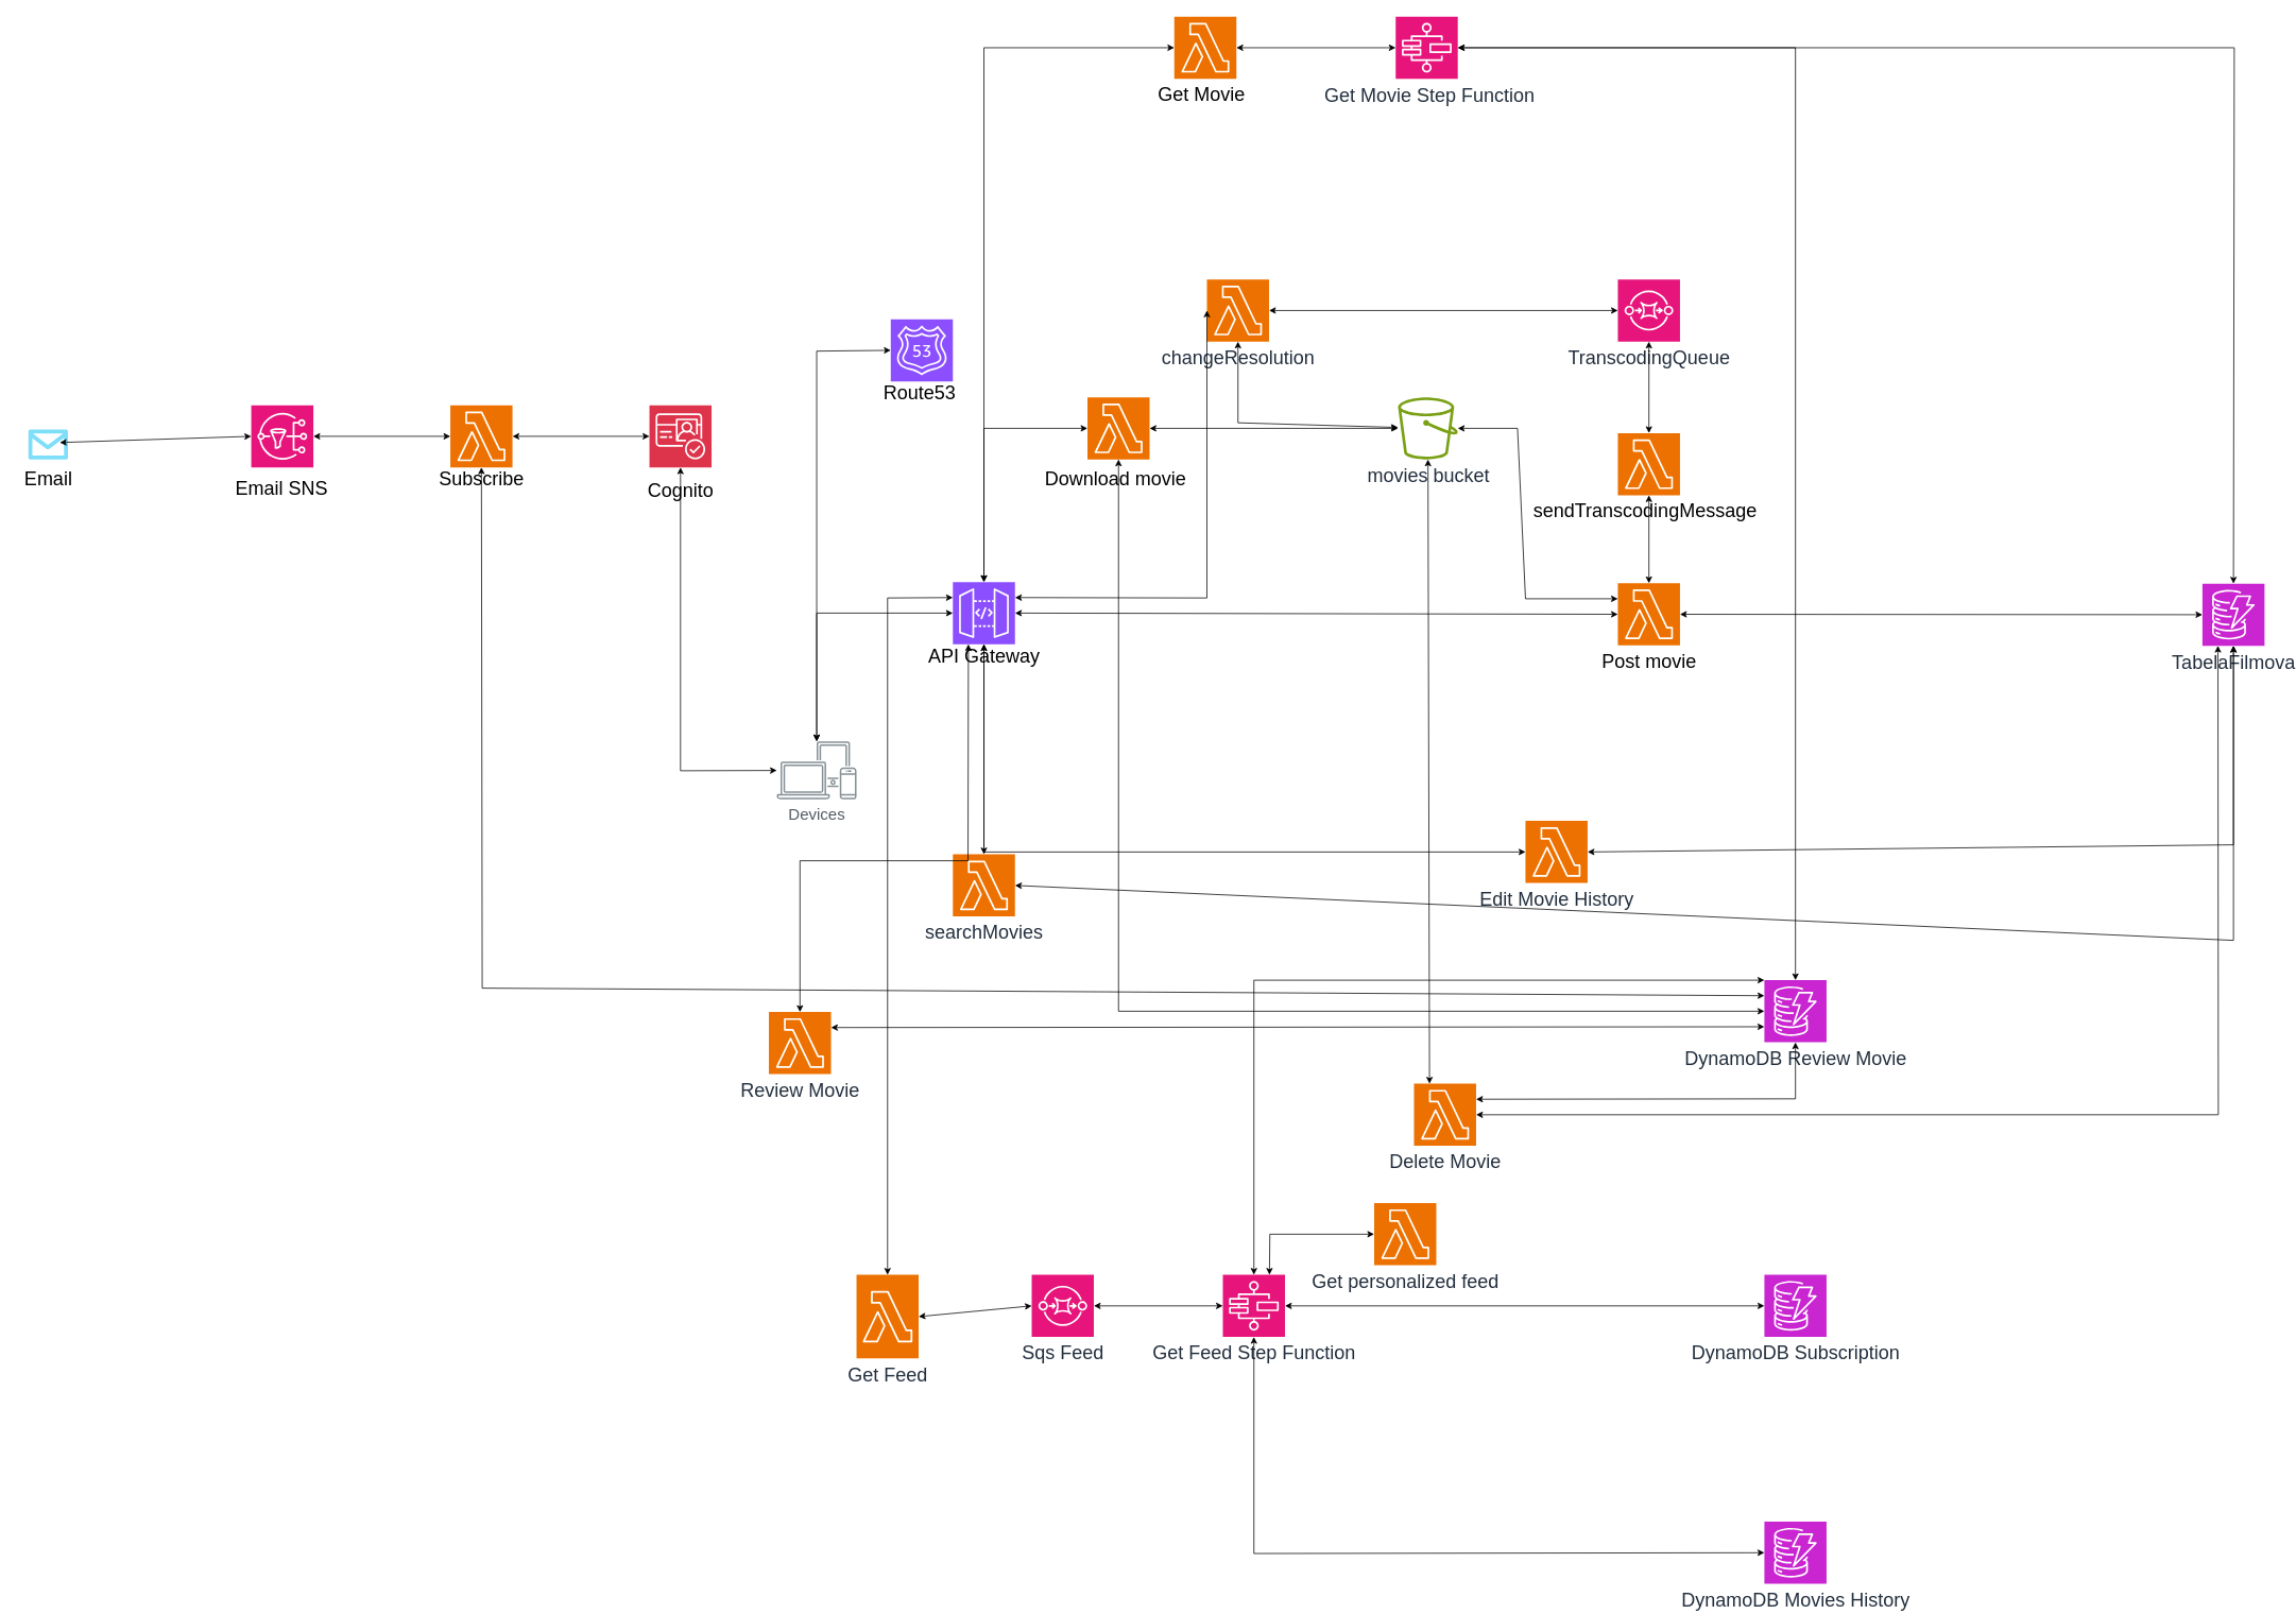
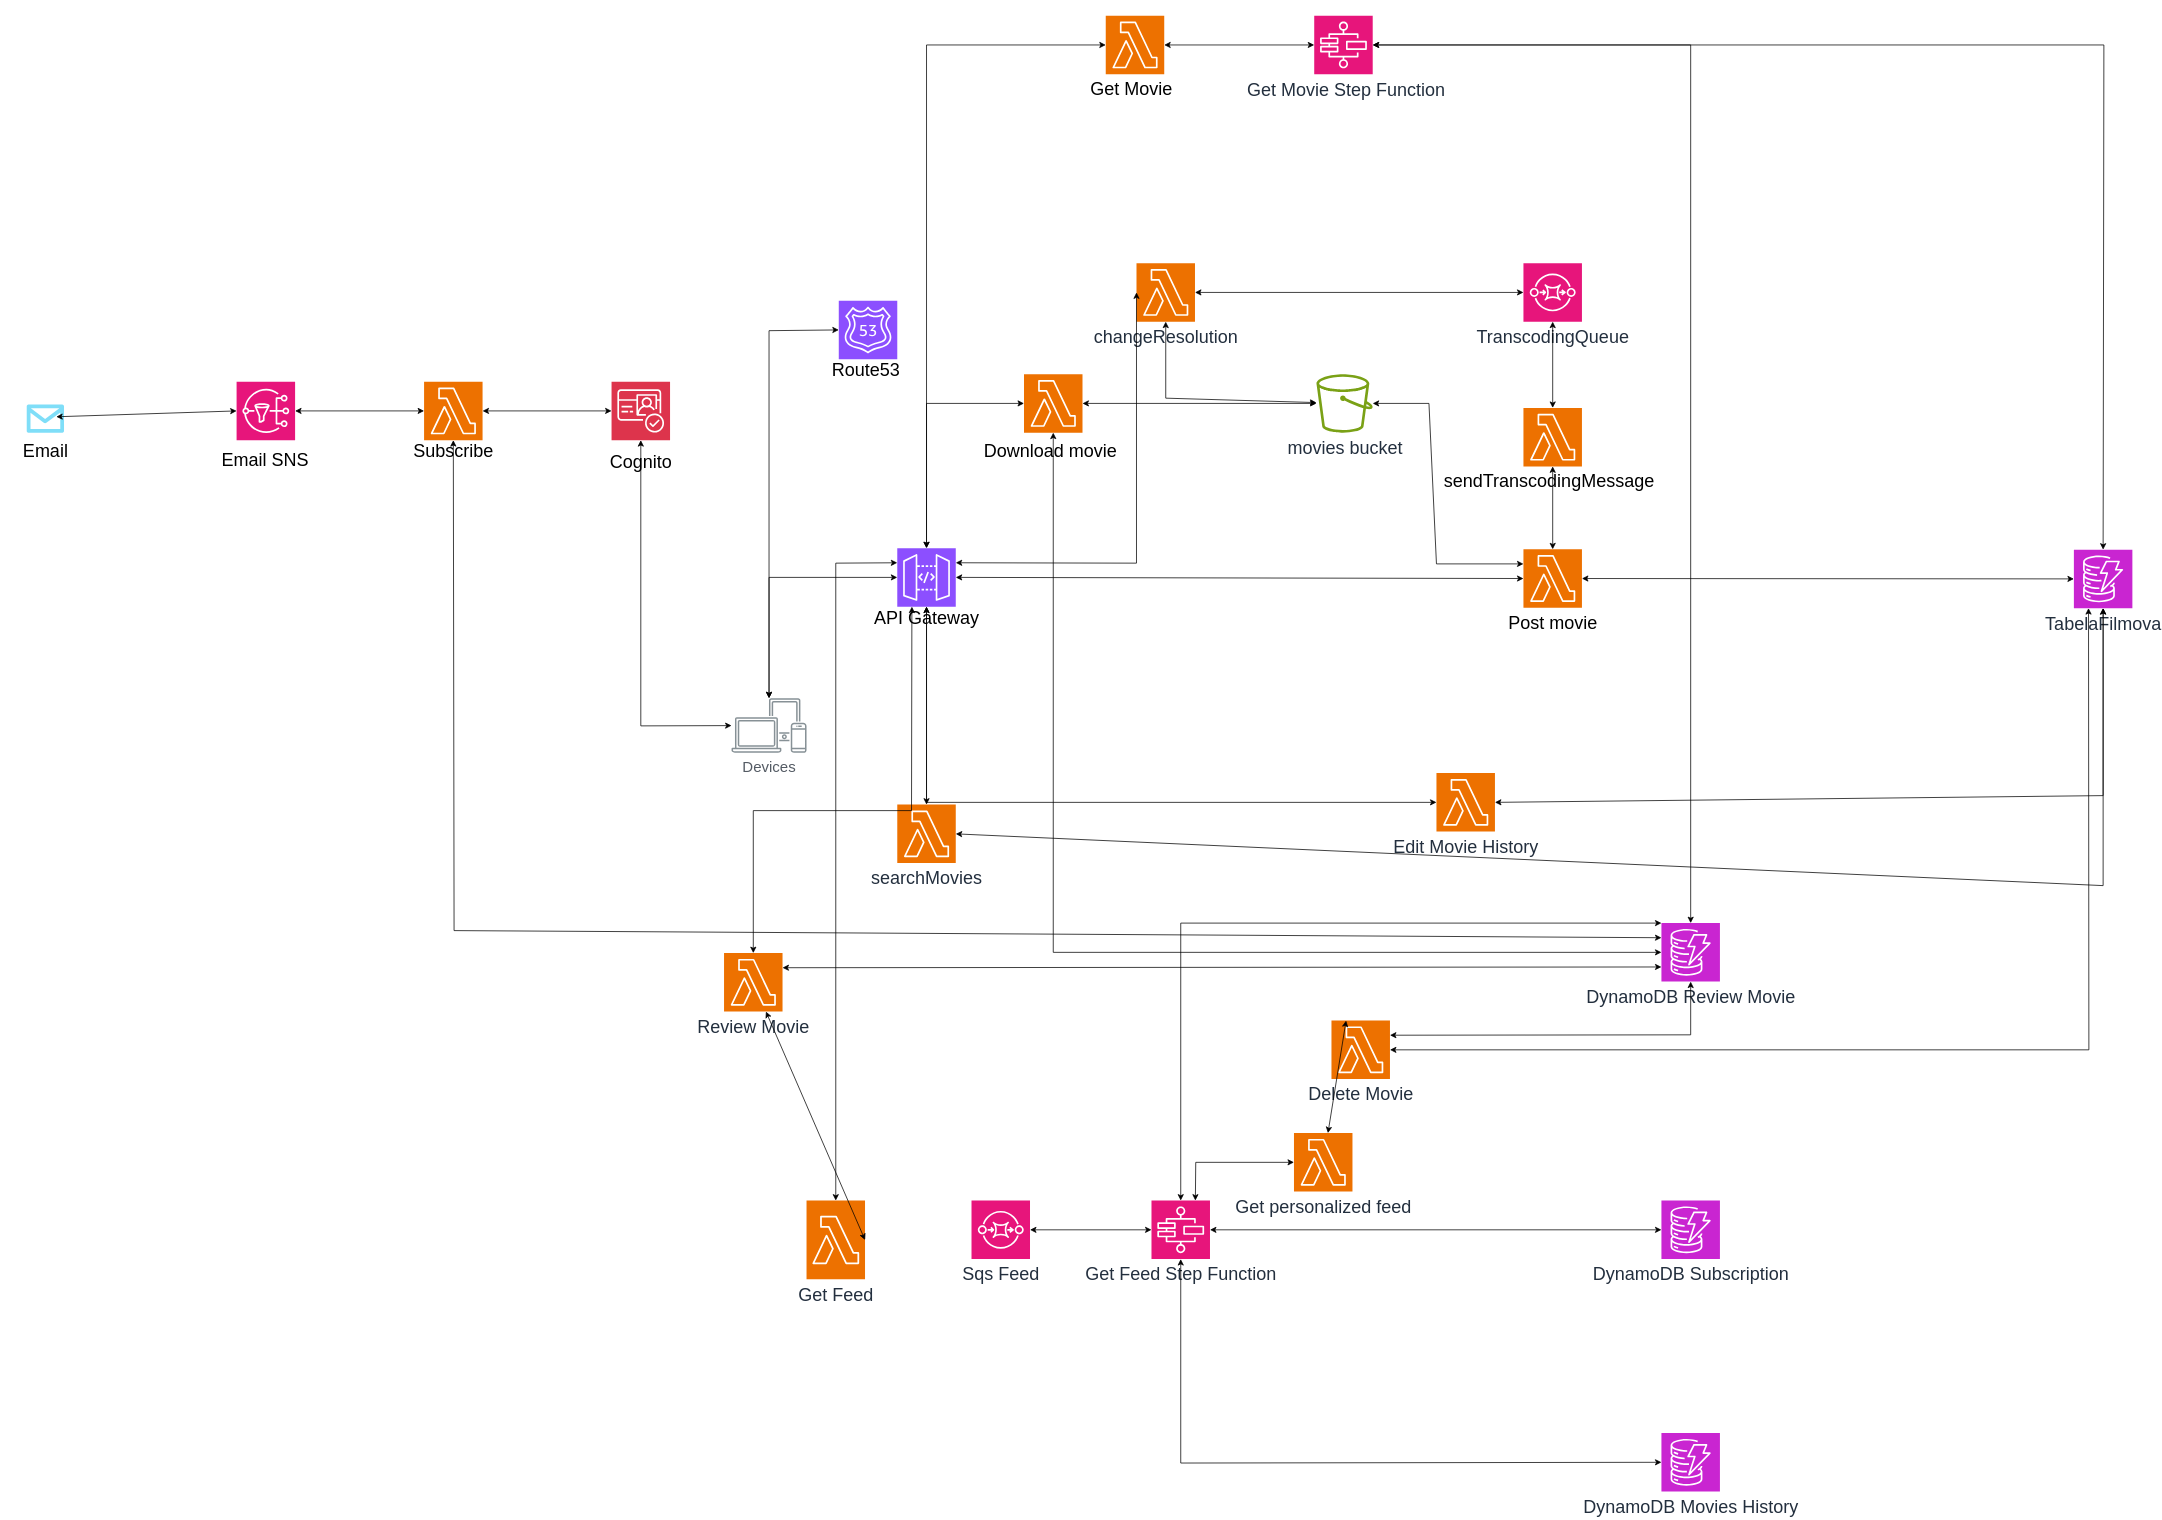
- <mxCell id="47" value="" style="endArrow=classic;startArrow=classic;html=1;rounded=0;exitX=0.25;exitY=0;exitDx=0;exitDy=0;exitPerimeter=0;" parent="1" source="46" target="23" edge="1"><mxGeometry width="50" height="50" relative="1" as="geometry"><mxPoint x="1685" y="940" as="sourcePoint" /><mxPoint x="1735" y="890" as="targetPoint" /></mxGeometry></mxCell>
+ <mxCell id="47" value="" style="endArrow=classic;startArrow=classic;html=1;rounded=0;exitX=0.25;exitY=0;exitDx=0;exitDy=0;exitPerimeter=0;" parent="1" source="46" target="65" edge="1"><mxGeometry width="50" height="50" relative="1" as="geometry"><mxPoint x="1685" y="940" as="sourcePoint" /><mxPoint x="1735" y="890" as="targetPoint" /></mxGeometry></mxCell>
- <mxCell id="61" value="" style="endArrow=classic;startArrow=classic;html=1;rounded=0;exitX=1;exitY=0.5;exitDx=0;exitDy=0;exitPerimeter=0;entryX=0;entryY=0.5;entryDx=0;entryDy=0;entryPerimeter=0;" parent="1" source="60" target="58" edge="1"><mxGeometry width="50" height="50" relative="1" as="geometry"><mxPoint x="2055" y="1290" as="sourcePoint" /><mxPoint x="2105" y="1240" as="targetPoint" /></mxGeometry></mxCell>
+ <mxCell id="61" value="" style="endArrow=classic;startArrow=classic;html=1;rounded=0;exitX=1;exitY=0.5;exitDx=0;exitDy=0;exitPerimeter=0;" parent="1" source="60" target="51" edge="1"><mxGeometry width="50" height="50" relative="1" as="geometry"><mxPoint x="2055" y="1290" as="sourcePoint" /><mxPoint x="2105" y="1240" as="targetPoint" /></mxGeometry></mxCell>
